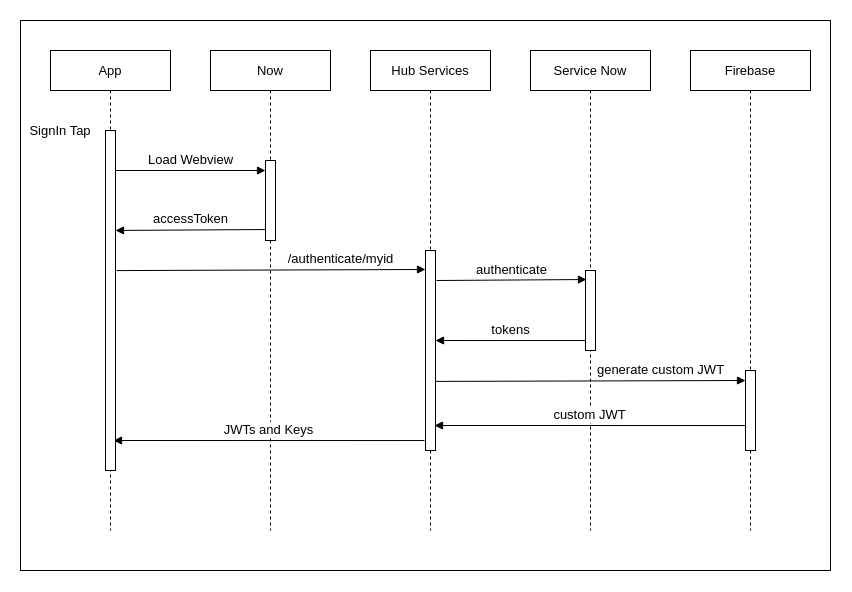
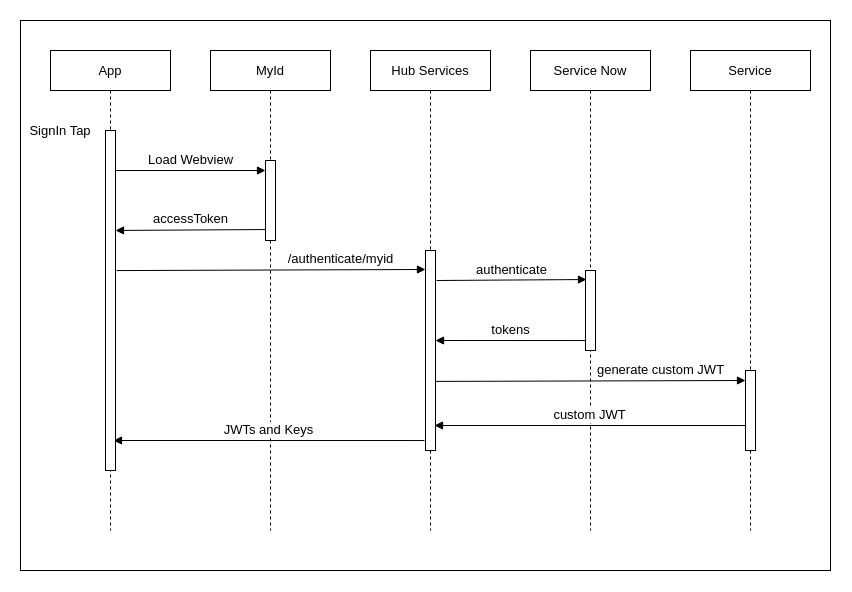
- <mxCell id="3" value="Now" style="shape=umlLifeline;perimeter=lifelinePerimeter;whiteSpace=wrap;html=1;container=1;collapsible=0;recursiveResize=0;outlineConnect=0;fontSize=13;" parent="1" vertex="1"><mxGeometry x="210" y="50" width="120" height="480" as="geometry" /></mxCell>
+ <mxCell id="3" value="MyId" style="shape=umlLifeline;perimeter=lifelinePerimeter;whiteSpace=wrap;html=1;container=1;collapsible=0;recursiveResize=0;outlineConnect=0;fontSize=13;" parent="1" vertex="1"><mxGeometry x="210" y="50" width="120" height="480" as="geometry" /></mxCell>
- <mxCell id="7" value="Firebase" style="shape=umlLifeline;perimeter=lifelinePerimeter;whiteSpace=wrap;html=1;container=1;collapsible=0;recursiveResize=0;outlineConnect=0;fontSize=13;" parent="1" vertex="1"><mxGeometry x="690" y="50" width="120" height="480" as="geometry" /></mxCell>
+ <mxCell id="7" value="Service" style="shape=umlLifeline;perimeter=lifelinePerimeter;whiteSpace=wrap;html=1;container=1;collapsible=0;recursiveResize=0;outlineConnect=0;fontSize=13;" parent="1" vertex="1"><mxGeometry x="690" y="50" width="120" height="480" as="geometry" /></mxCell>
